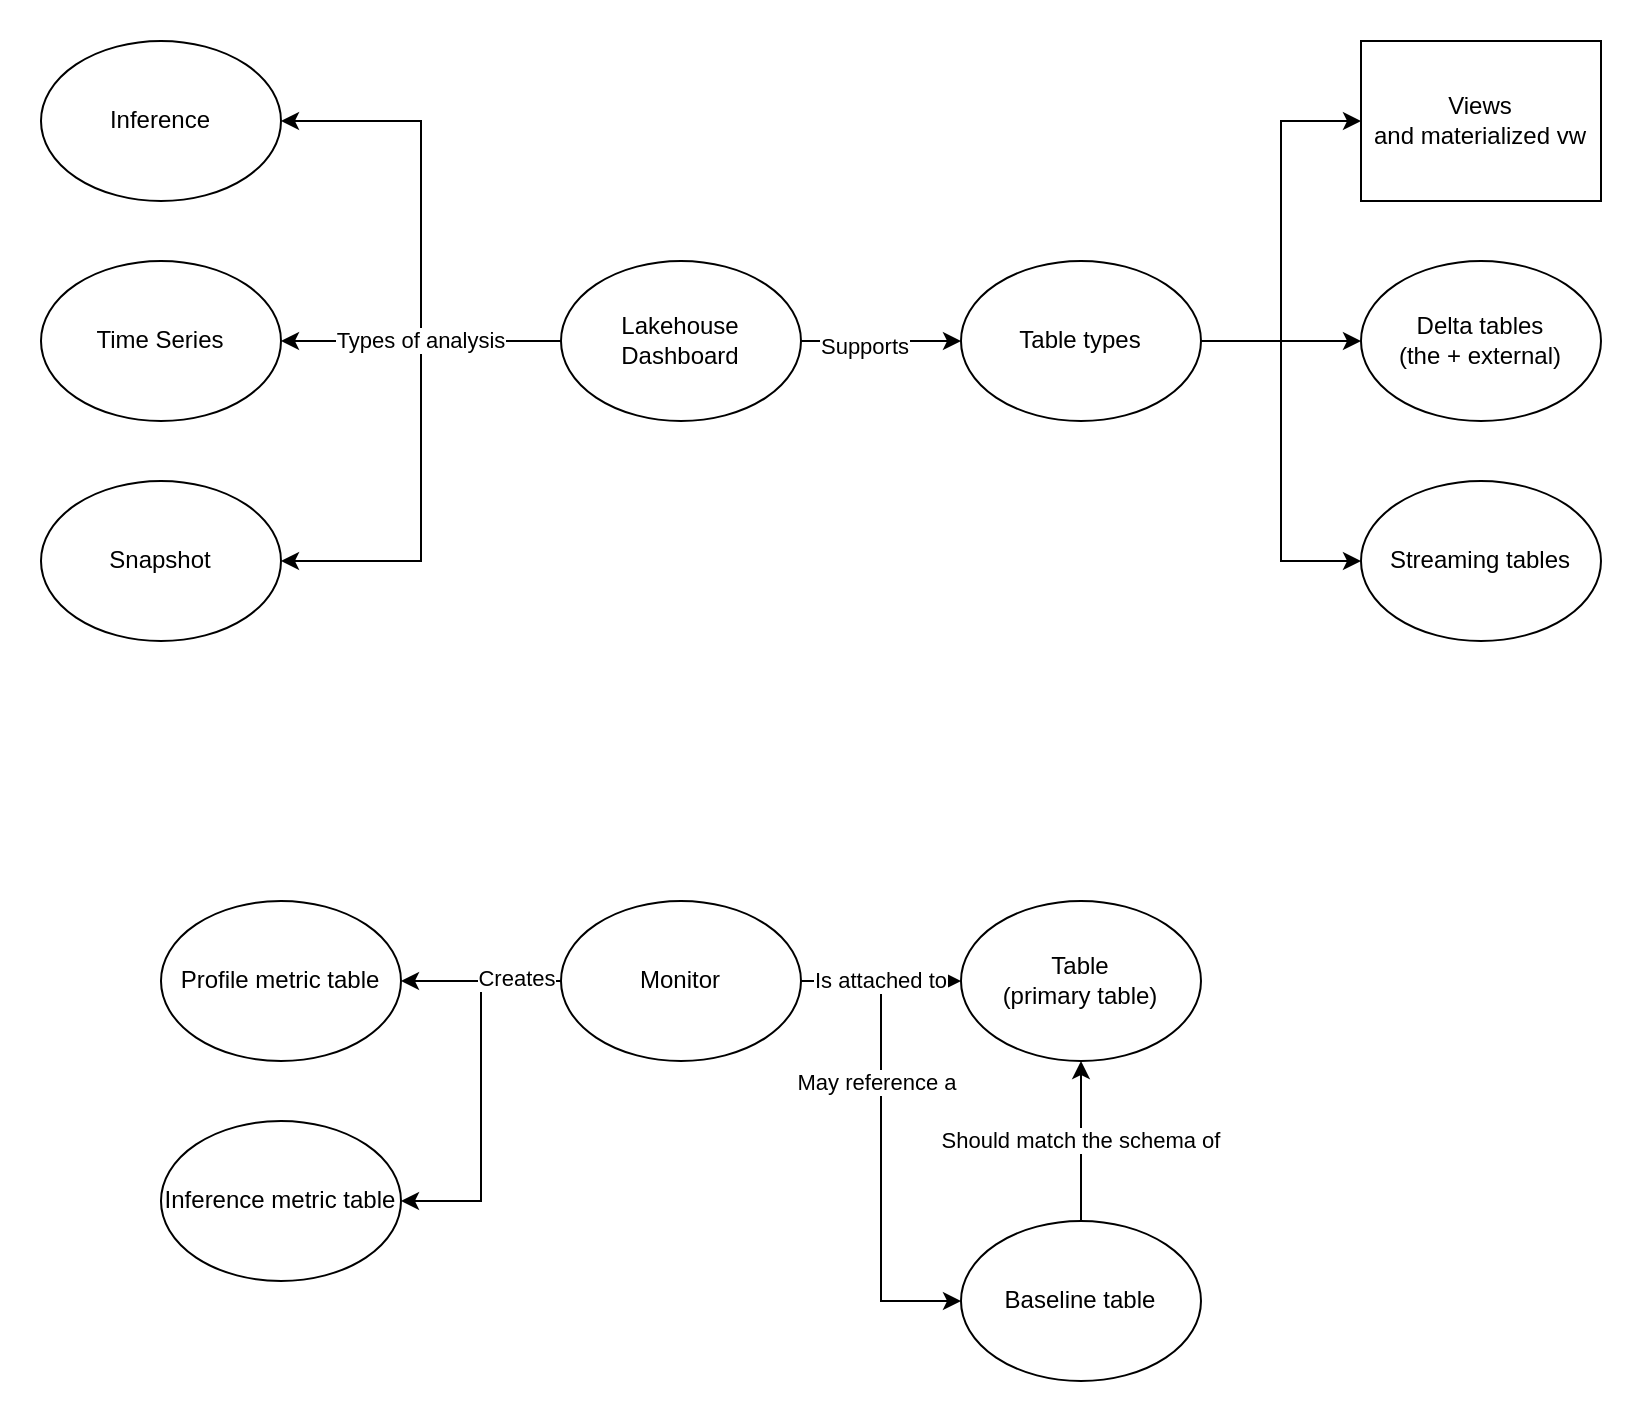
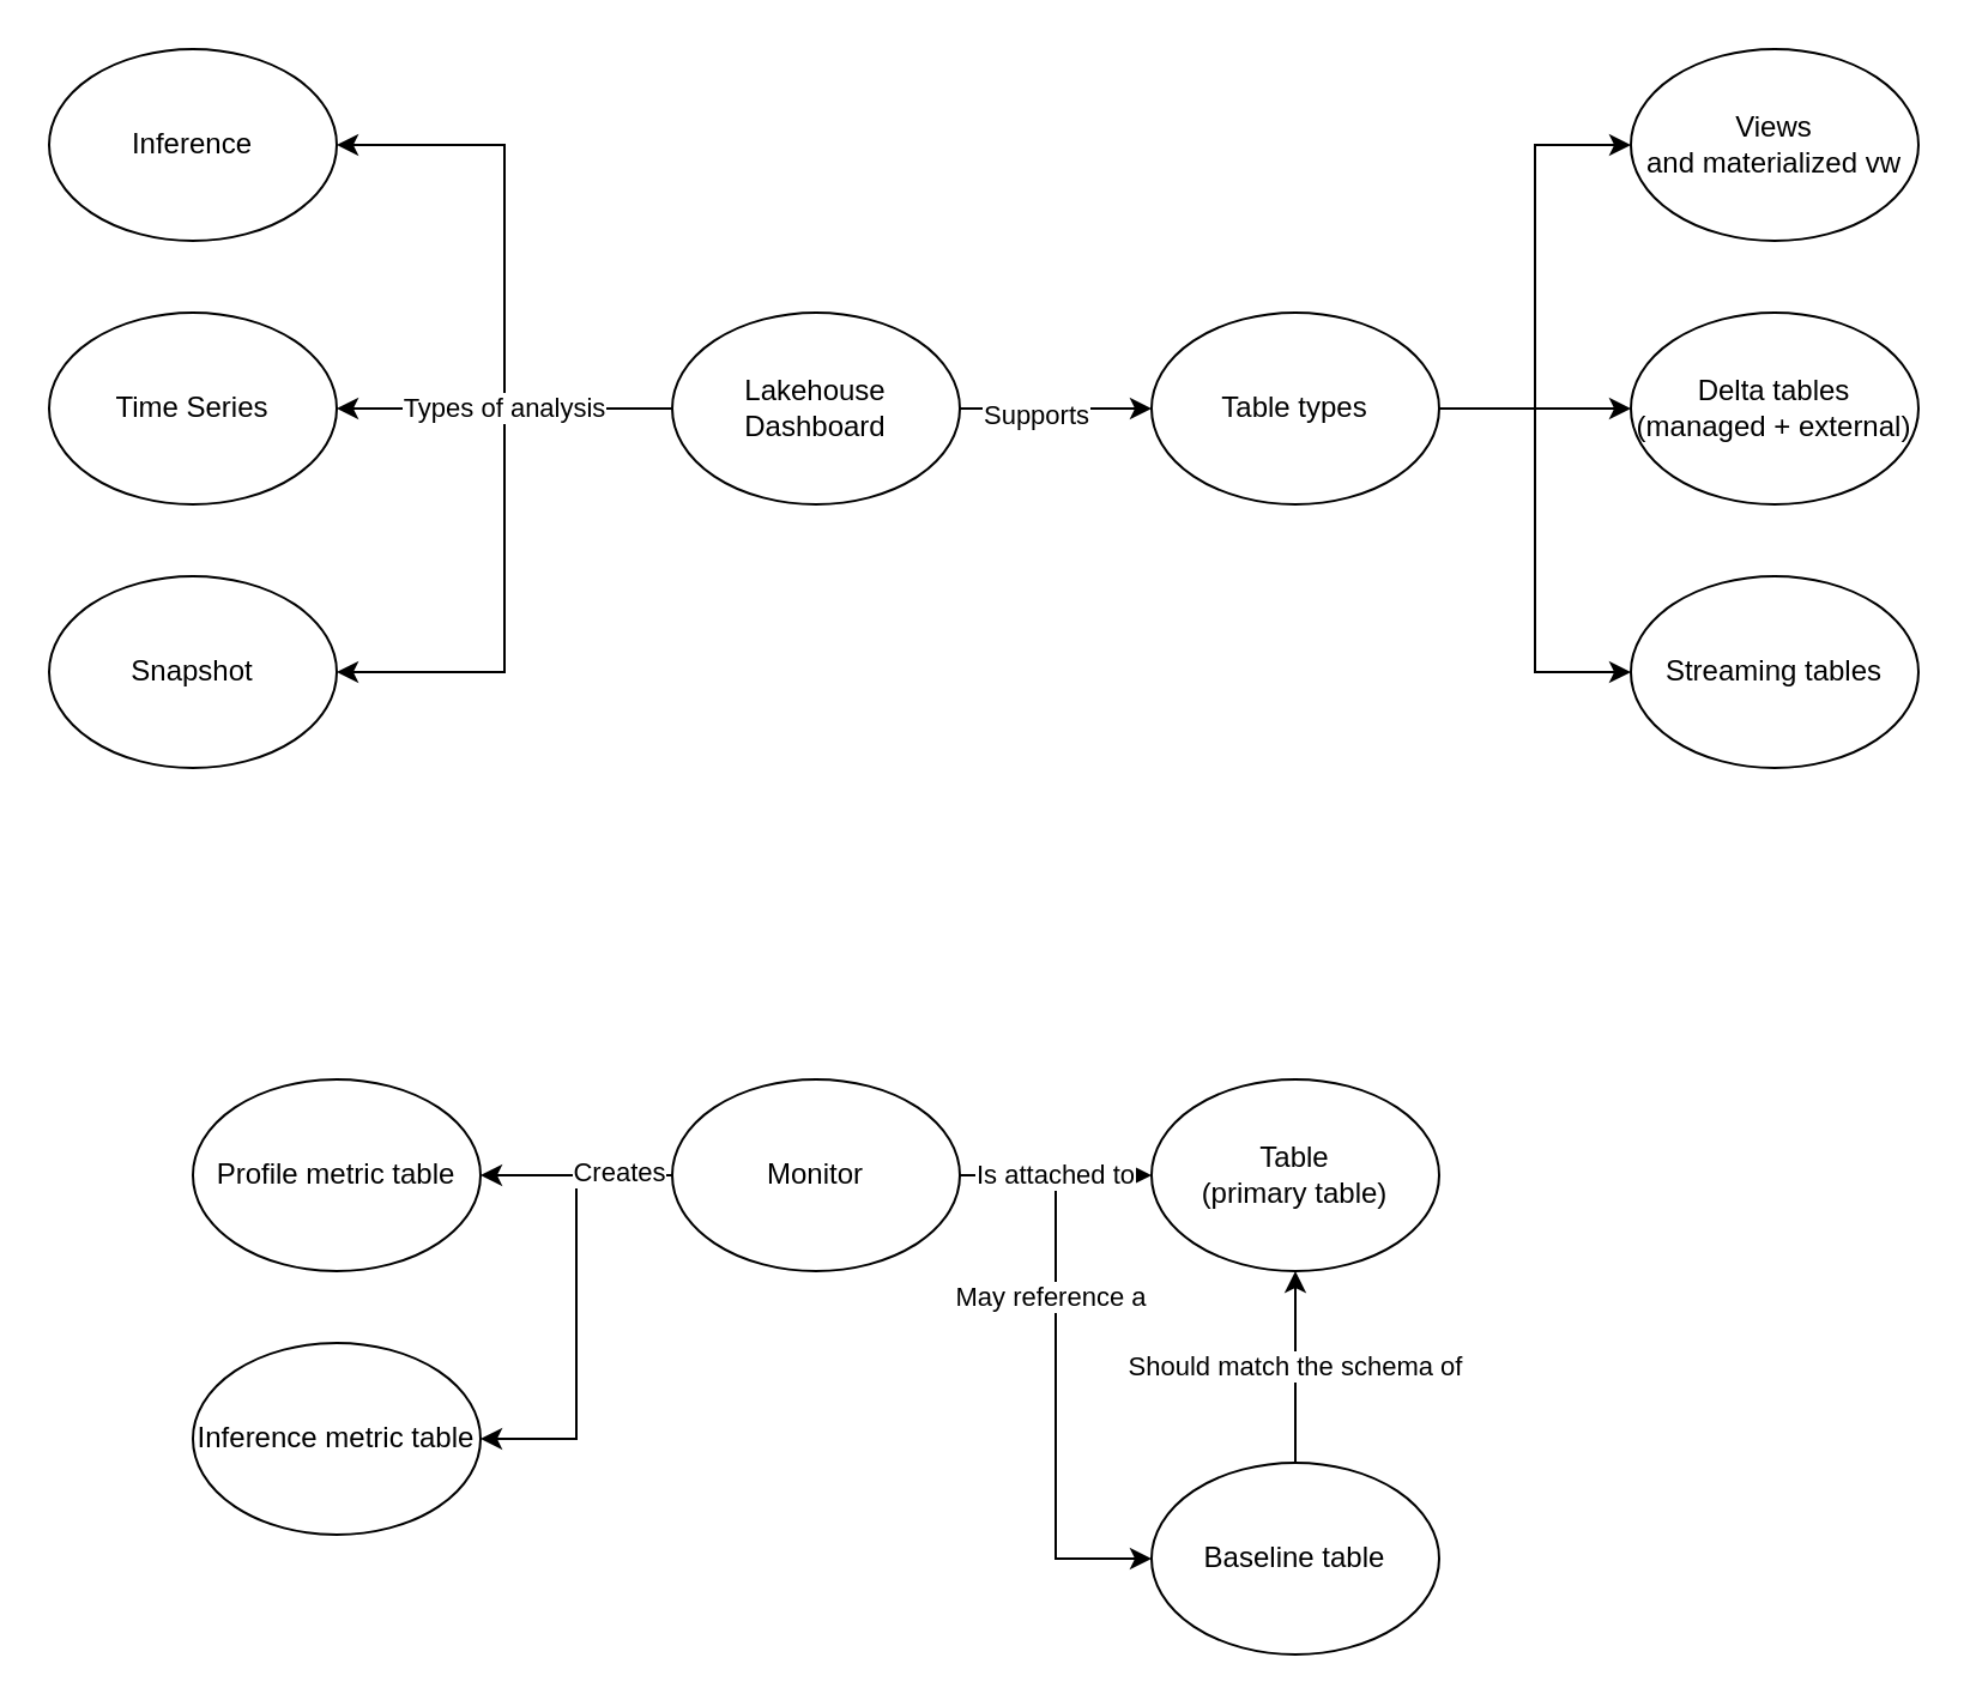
- <mxCell id="12" value="Views&lt;div&gt;and materialized vw&lt;/div&gt;" style="whiteSpace=wrap;html=1;rounded=0;" vertex="1" parent="1"><mxGeometry x="680" y="20" width="120" height="80" as="geometry" /></mxCell>
+ <mxCell id="12" value="Views&lt;div&gt;and materialized vw&lt;/div&gt;" style="ellipse;whiteSpace=wrap;html=1;" vertex="1" parent="1"><mxGeometry x="680" y="20" width="120" height="80" as="geometry" /></mxCell>
- <mxCell id="11" value="Delta tables&lt;div&gt;(the + external)&lt;/div&gt;" style="ellipse;whiteSpace=wrap;html=1;" vertex="1" parent="1"><mxGeometry x="680" y="130" width="120" height="80" as="geometry" /></mxCell>
+ <mxCell id="11" value="Delta tables&lt;div&gt;(managed + external)&lt;/div&gt;" style="ellipse;whiteSpace=wrap;html=1;" vertex="1" parent="1"><mxGeometry x="680" y="130" width="120" height="80" as="geometry" /></mxCell>
